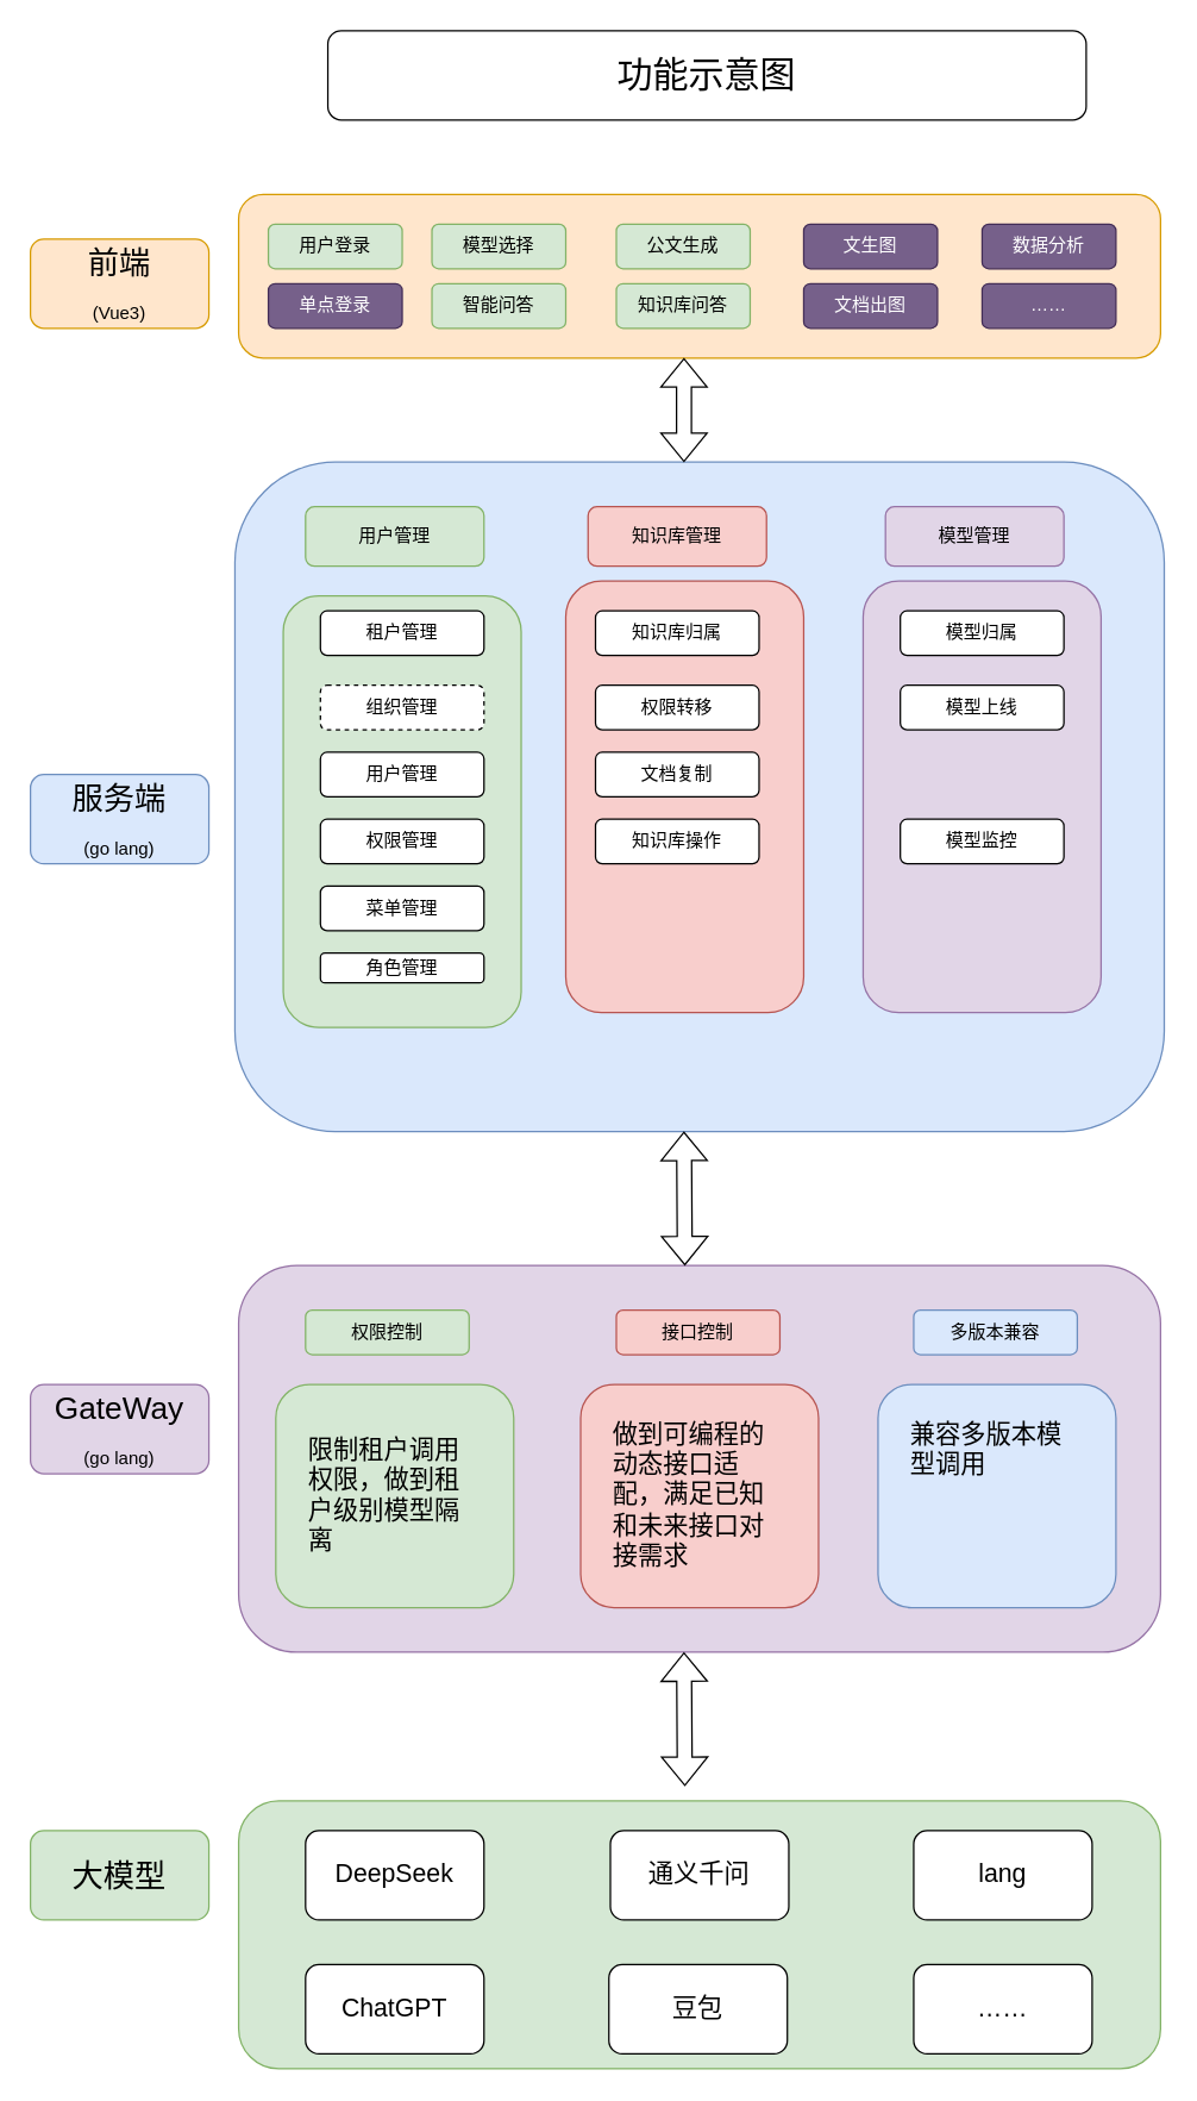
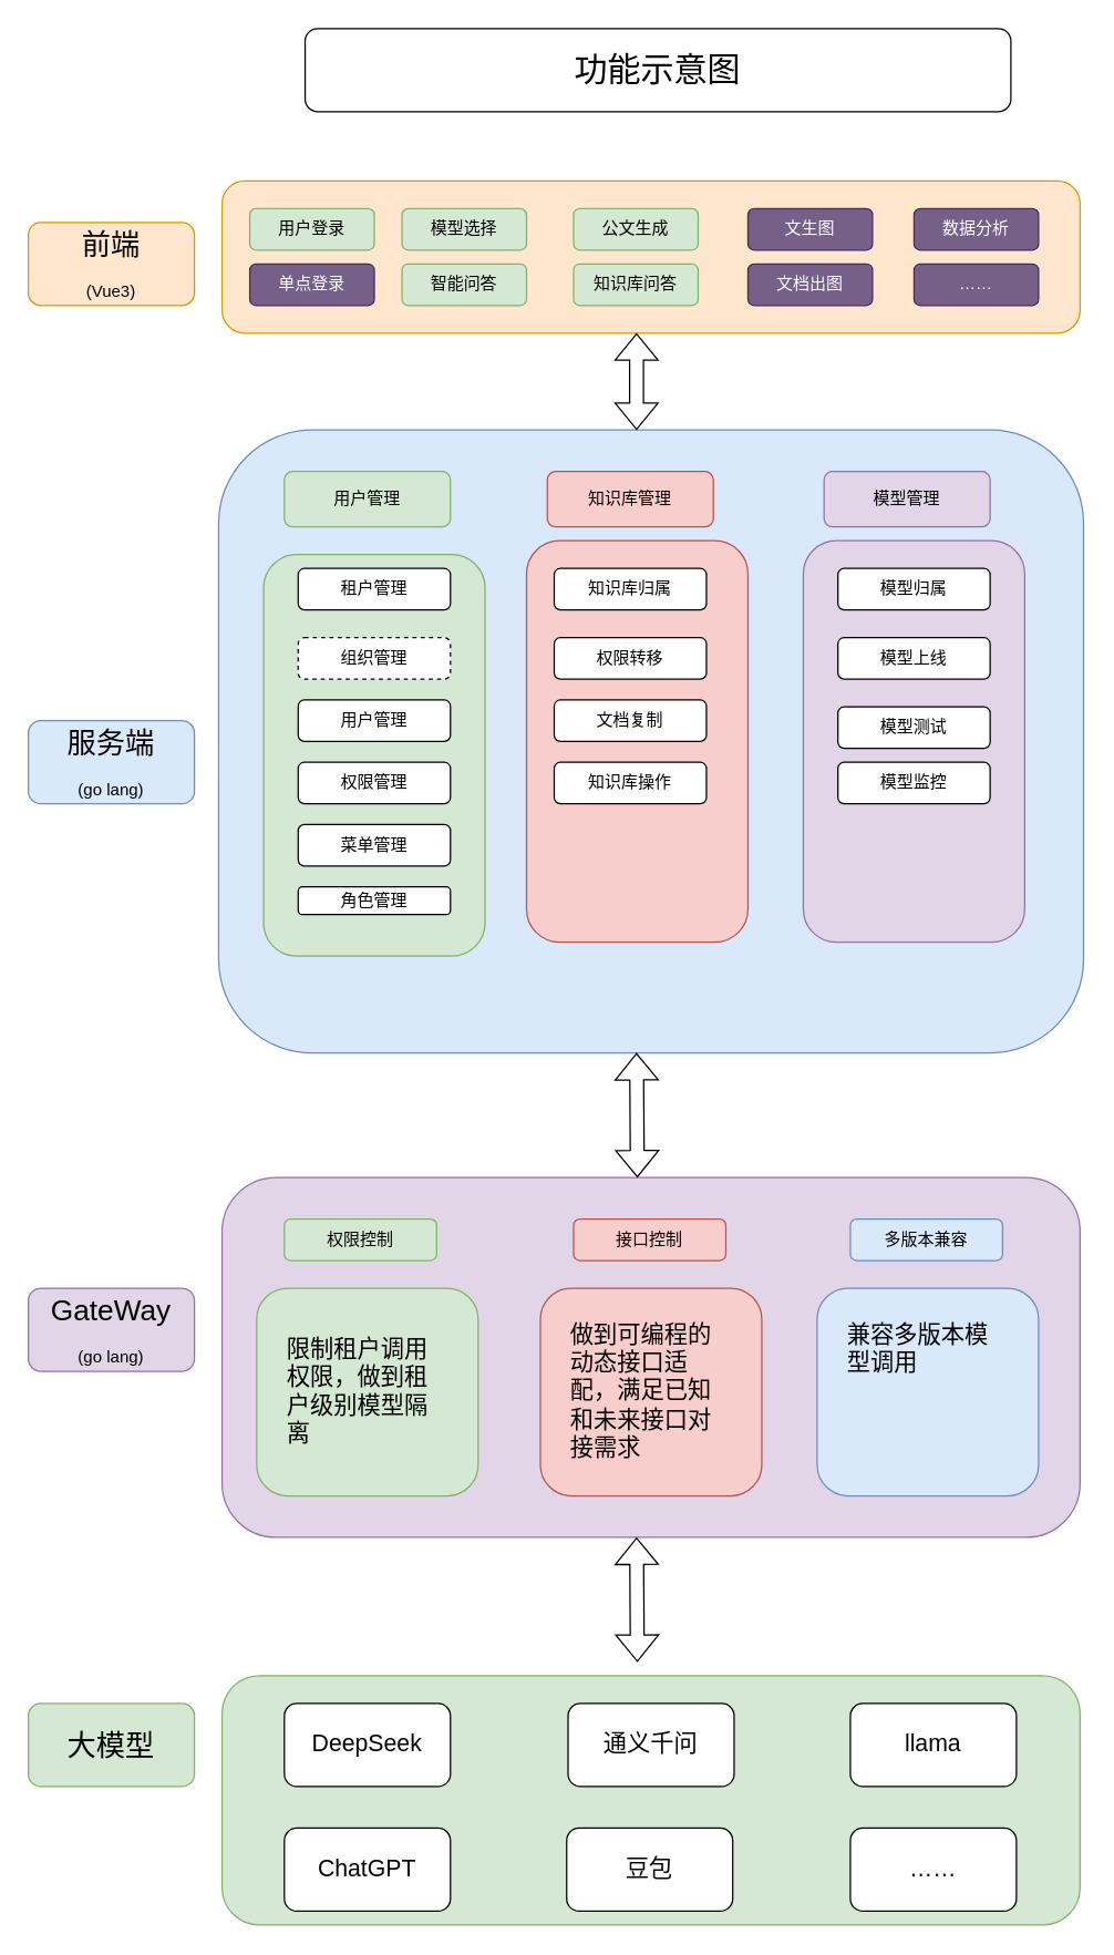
+ <mxCell id="34" value="模型测试" style="rounded=1;whiteSpace=wrap;html=1;" vertex="1" parent="1"><mxGeometry x="605" y="510" width="110" height="30" as="geometry" /></mxCell>
- <mxCell id="48" value="&lt;font style=&quot;font-size: 17px;&quot;&gt;lang&lt;/font&gt;" style="rounded=1;whiteSpace=wrap;html=1;" vertex="1" parent="1"><mxGeometry x="614" y="1230" width="120" height="60" as="geometry" /></mxCell>
+ <mxCell id="48" value="&lt;font style=&quot;font-size: 17px;&quot;&gt;llama&lt;/font&gt;" style="rounded=1;whiteSpace=wrap;html=1;" vertex="1" parent="1"><mxGeometry x="614" y="1230" width="120" height="60" as="geometry" /></mxCell>
